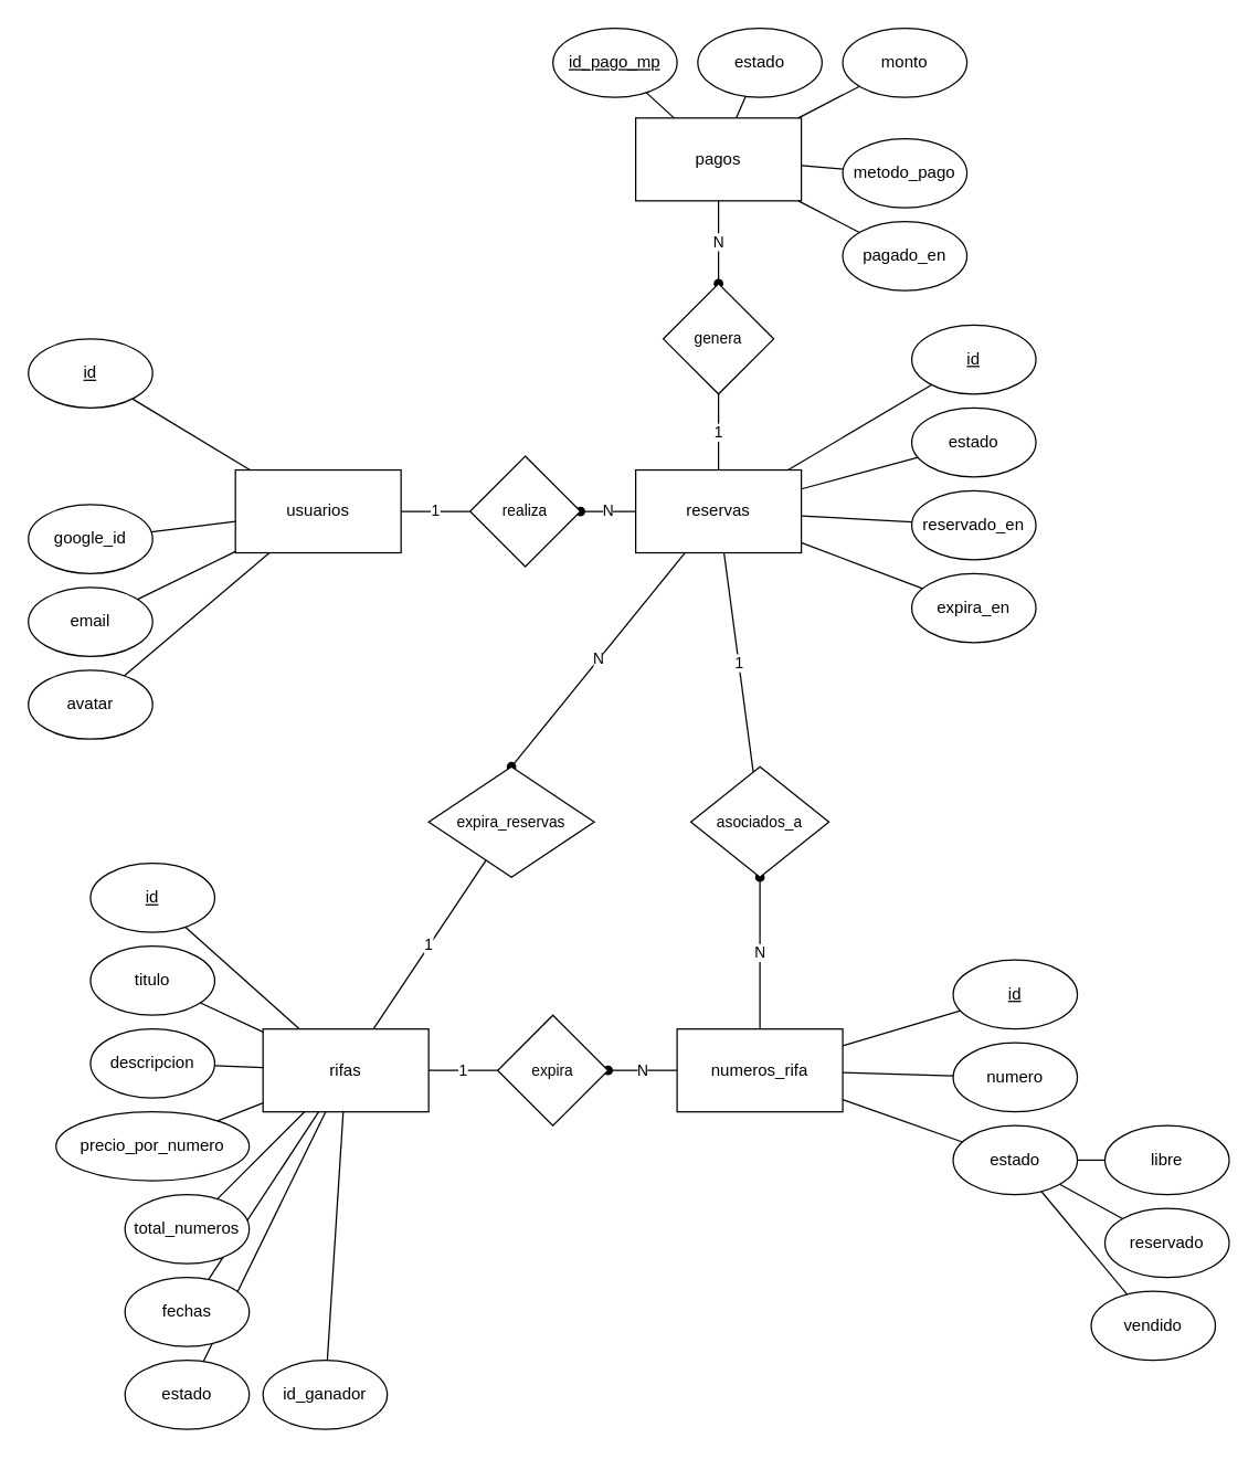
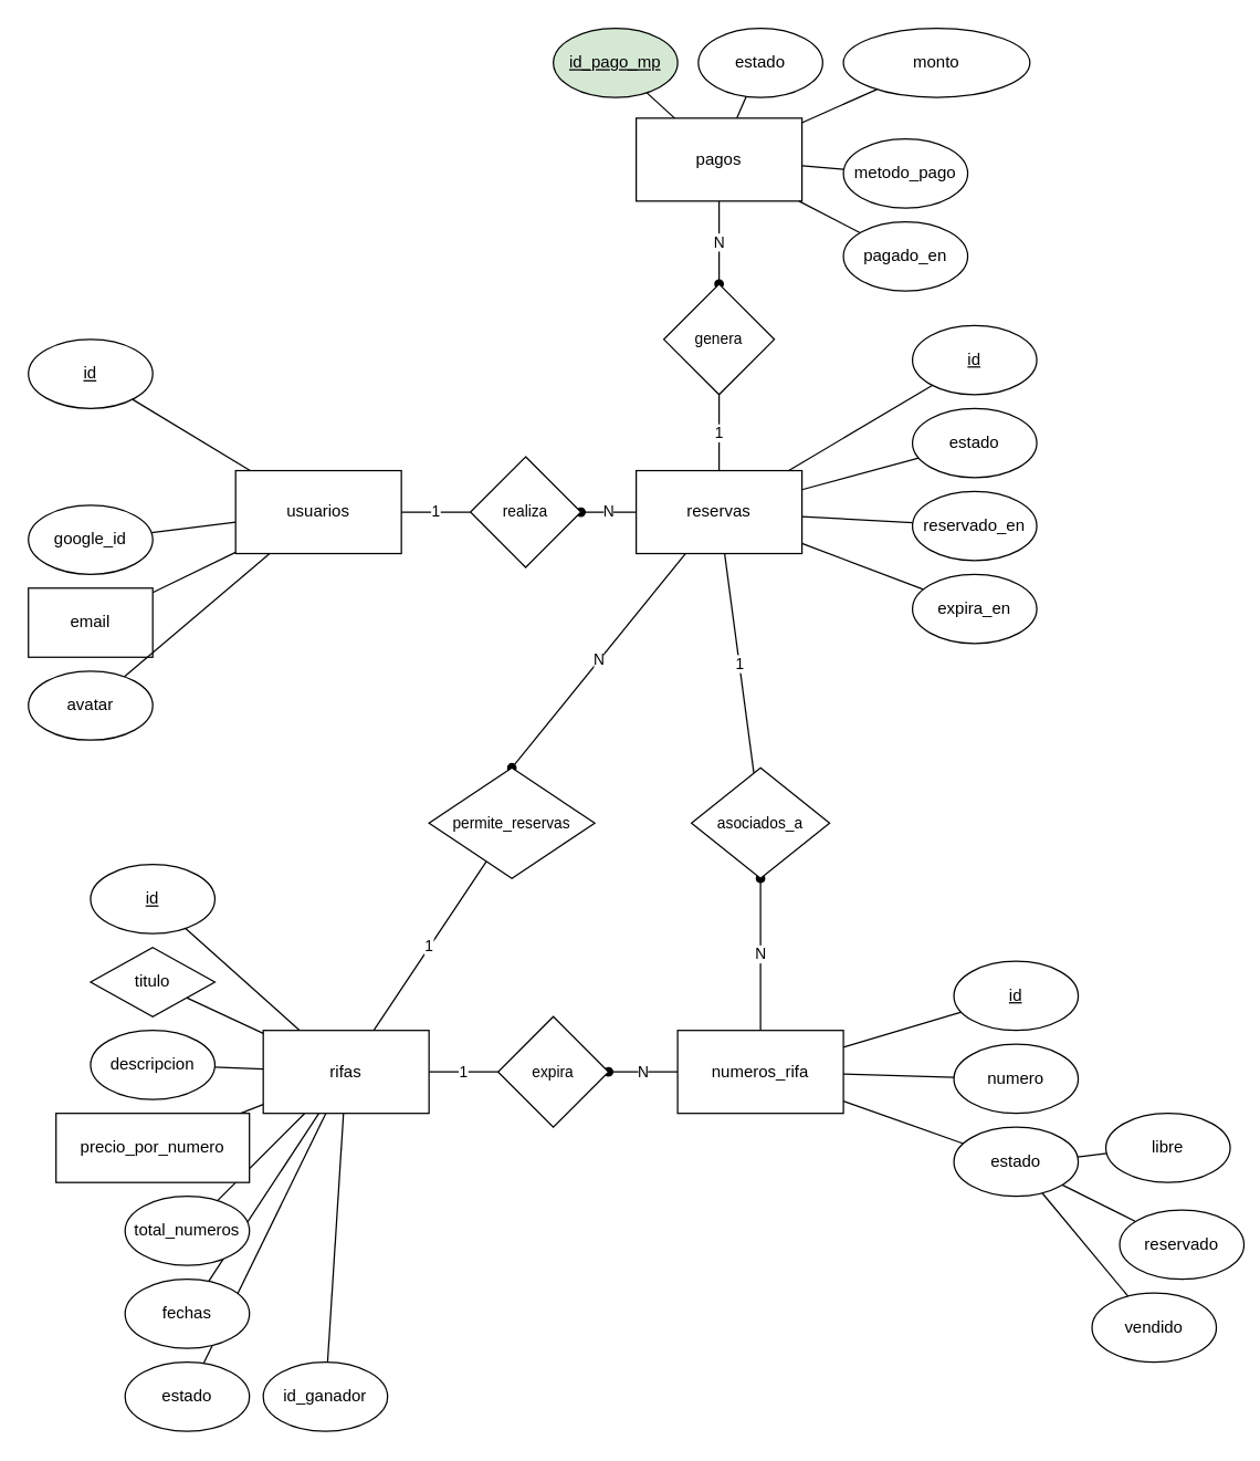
- <mxCell id="48" value="&lt;u&gt;id_pago_mp&lt;/u&gt;" style="ellipse;whiteSpace=wrap;html=1;" parent="1" vertex="1"><mxGeometry x="400" y="20" width="90" height="50" as="geometry" /></mxCell>
+ <mxCell id="48" value="&lt;u&gt;id_pago_mp&lt;/u&gt;" style="ellipse;whiteSpace=wrap;html=1;fillColor=#d5e8d4;" parent="1" vertex="1"><mxGeometry x="400" y="20" width="90" height="50" as="geometry" /></mxCell>
- <mxCell id="52" value="monto" style="ellipse;whiteSpace=wrap;html=1;" parent="1" vertex="1"><mxGeometry x="610" y="20" width="90" height="50" as="geometry" /></mxCell>
+ <mxCell id="52" value="monto" style="ellipse;whiteSpace=wrap;html=1;" parent="1" vertex="1"><mxGeometry x="610" y="20" width="135" height="50" as="geometry" /></mxCell>
- <mxCell id="23" value="email" style="ellipse;whiteSpace=wrap;html=1;" parent="1" vertex="1"><mxGeometry x="20" y="425" width="90" height="50" as="geometry" /></mxCell>
+ <mxCell id="23" value="email" style="whiteSpace=wrap;html=1;rounded=0;" parent="1" vertex="1"><mxGeometry x="20" y="425" width="90" height="50" as="geometry" /></mxCell>
- <mxCell id="65" value="expira_reservas" style="rhombus;whiteSpace=wrap;html=1;fontFamily=Helvetica;fontSize=11;fontColor=default;labelBackgroundColor=default;" parent="1" vertex="1"><mxGeometry x="310" y="555" width="120" height="80" as="geometry" /></mxCell>
+ <mxCell id="65" value="permite_reservas" style="rhombus;whiteSpace=wrap;html=1;fontFamily=Helvetica;fontSize=11;fontColor=default;labelBackgroundColor=default;" parent="1" vertex="1"><mxGeometry x="310" y="555" width="120" height="80" as="geometry" /></mxCell>
- <mxCell id="32" value="titulo" style="ellipse;whiteSpace=wrap;html=1;" parent="1" vertex="1"><mxGeometry x="65" y="685" width="90" height="50" as="geometry" /></mxCell>
+ <mxCell id="32" value="titulo" style="rhombus;whiteSpace=wrap;html=1;" parent="1" vertex="1"><mxGeometry x="65" y="685" width="90" height="50" as="geometry" /></mxCell>
- <mxCell id="34" value="precio_por_numero" style="ellipse;whiteSpace=wrap;html=1;" parent="1" vertex="1"><mxGeometry x="40" y="805" width="140" height="50" as="geometry" /></mxCell>
+ <mxCell id="34" value="precio_por_numero" style="whiteSpace=wrap;html=1;rounded=0;" parent="1" vertex="1"><mxGeometry x="40" y="805" width="140" height="50" as="geometry" /></mxCell>
- <mxCell id="60" value="libre" style="ellipse;whiteSpace=wrap;html=1;" parent="1" vertex="1"><mxGeometry x="800" y="815" width="90" height="50" as="geometry" /></mxCell>
+ <mxCell id="60" value="libre" style="ellipse;whiteSpace=wrap;html=1;" parent="1" vertex="1"><mxGeometry x="800" y="805" width="90" height="50" as="geometry" /></mxCell>
- <mxCell id="61" value="reservado" style="ellipse;whiteSpace=wrap;html=1;" parent="1" vertex="1"><mxGeometry x="800" y="875" width="90" height="50" as="geometry" /></mxCell>
+ <mxCell id="61" value="reservado" style="ellipse;whiteSpace=wrap;html=1;" parent="1" vertex="1"><mxGeometry x="810" y="875" width="90" height="50" as="geometry" /></mxCell>
